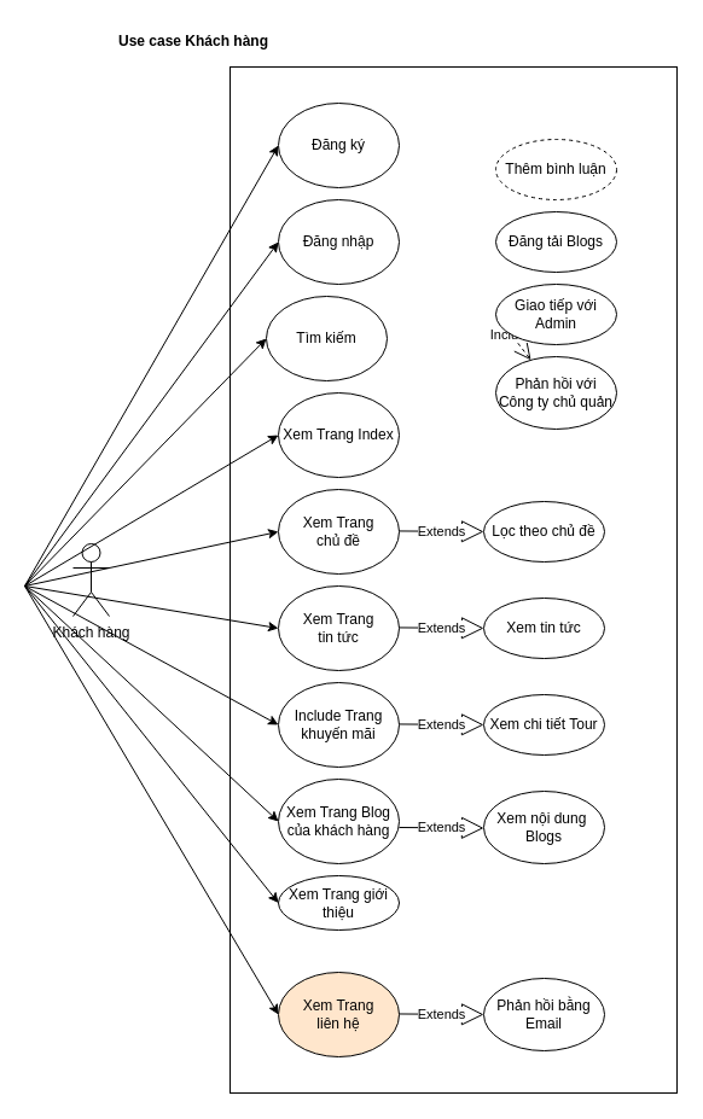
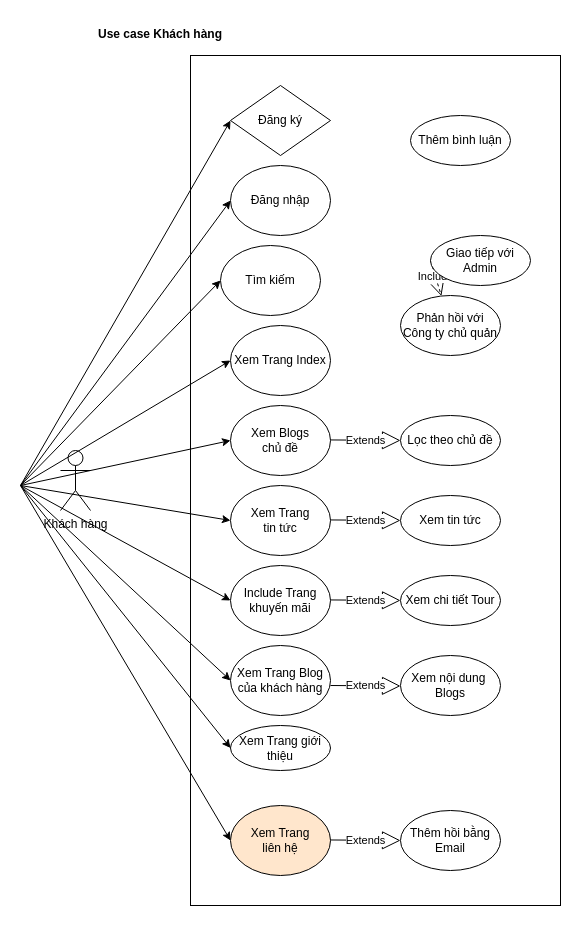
- <mxCell id="5" value="Đăng ký" style="ellipse;whiteSpace=wrap;html=1;" parent="1" vertex="1"><mxGeometry x="230" y="85" width="100" height="70" as="geometry" /></mxCell>
+ <mxCell id="5" value="Đăng ký" style="rhombus;whiteSpace=wrap;html=1;" parent="1" vertex="1"><mxGeometry x="230" y="85" width="100" height="70" as="geometry" /></mxCell>
- <mxCell id="24" value="Thêm bình luận" style="ellipse;whiteSpace=wrap;html=1;dashed=1;" parent="1" vertex="1"><mxGeometry x="410" y="115" width="100" height="50" as="geometry" /></mxCell>
+ <mxCell id="24" value="Thêm bình luận" style="ellipse;whiteSpace=wrap;html=1;" parent="1" vertex="1"><mxGeometry x="410" y="115" width="100" height="50" as="geometry" /></mxCell>
- <mxCell id="25" value="Đăng tải Blogs" style="ellipse;whiteSpace=wrap;html=1;" parent="1" vertex="1"><mxGeometry x="410" y="175" width="100" height="50" as="geometry" /></mxCell>
- <mxCell id="27" value="Giao tiếp với Admin" style="ellipse;whiteSpace=wrap;html=1;" parent="1" vertex="1"><mxGeometry x="410" y="235" width="100" height="50" as="geometry" /></mxCell>
+ <mxCell id="27" value="Giao tiếp với Admin" style="ellipse;whiteSpace=wrap;html=1;" parent="1" vertex="1"><mxGeometry x="430" y="235" width="100" height="50" as="geometry" /></mxCell>
- <mxCell id="28" value="Phản hồi với Công ty chủ quản" style="ellipse;whiteSpace=wrap;html=1;" parent="1" vertex="1"><mxGeometry x="410" y="295" width="100" height="60" as="geometry" /></mxCell>
+ <mxCell id="28" value="Phản hồi với Công ty chủ quản" style="ellipse;whiteSpace=wrap;html=1;" parent="1" vertex="1"><mxGeometry x="400" y="295" width="100" height="60" as="geometry" /></mxCell>
- <mxCell id="8" value="Xem Trang &lt;br&gt;chủ đề" style="ellipse;whiteSpace=wrap;html=1;" parent="1" vertex="1"><mxGeometry x="230" y="405" width="100" height="70" as="geometry" /></mxCell>
+ <mxCell id="8" value="Xem Blogs &lt;br&gt;chủ đề" style="ellipse;whiteSpace=wrap;html=1;" parent="1" vertex="1"><mxGeometry x="230" y="405" width="100" height="70" as="geometry" /></mxCell>
- <mxCell id="30" value="Phản hồi bằng Email" style="ellipse;whiteSpace=wrap;html=1;" vertex="1" parent="1"><mxGeometry x="400" y="810" width="100" height="60" as="geometry" /></mxCell>
+ <mxCell id="30" value="Thêm hồi bằng Email" style="ellipse;whiteSpace=wrap;html=1;" vertex="1" parent="1"><mxGeometry x="400" y="810" width="100" height="60" as="geometry" /></mxCell>
